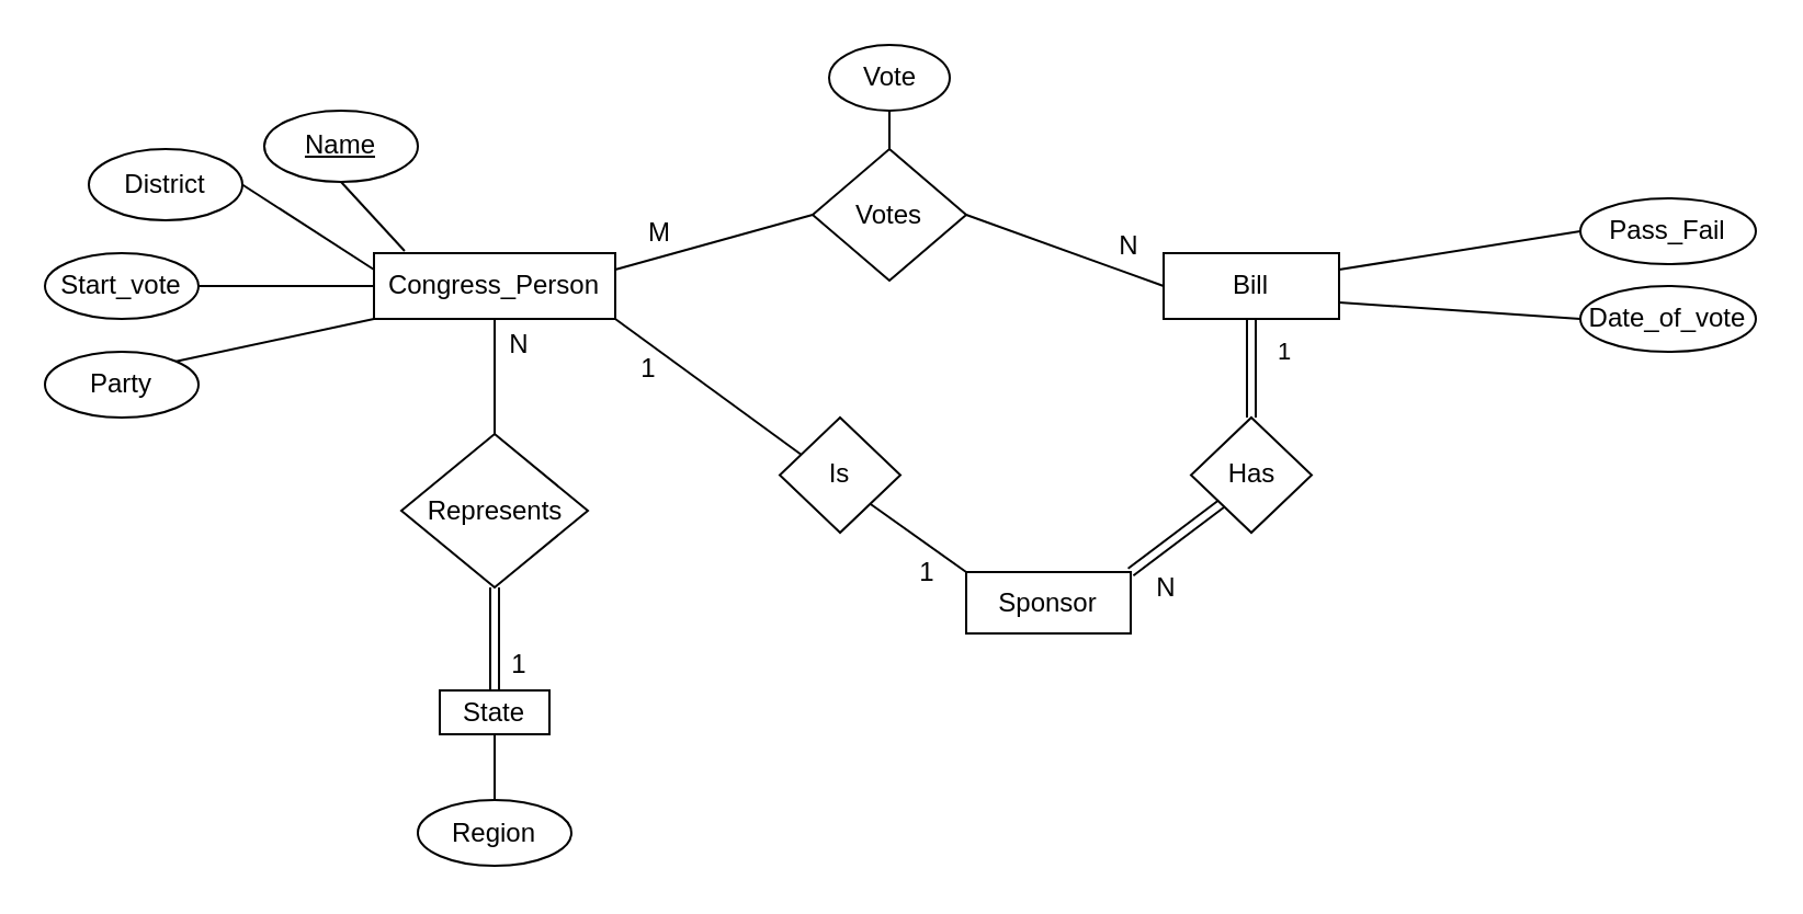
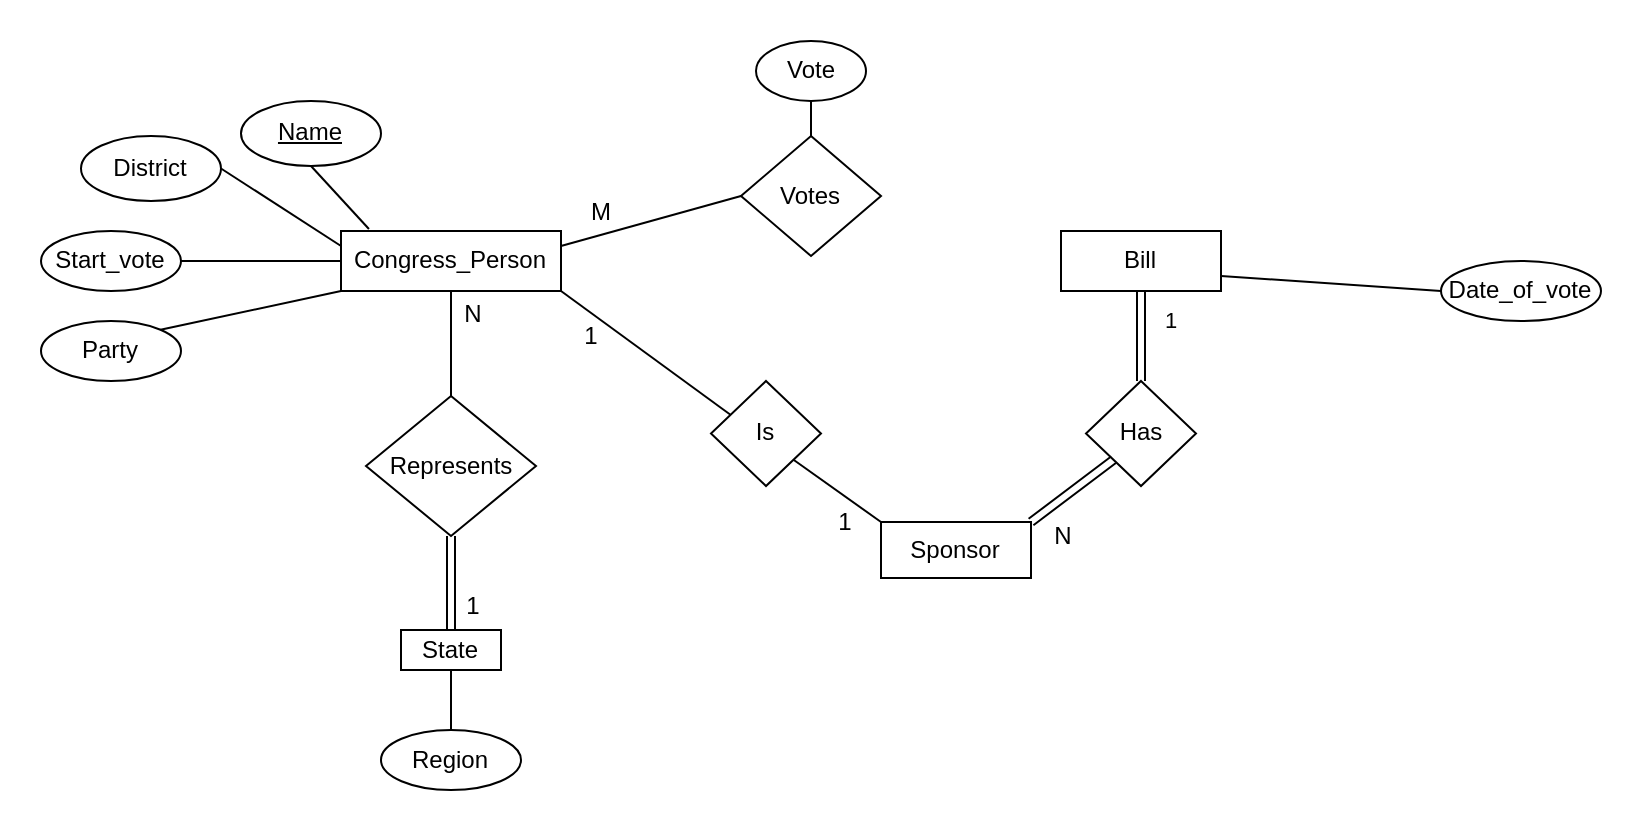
- <mxCell id="16" value="Pass_Fail" style="ellipse;whiteSpace=wrap;html=1;" vertex="1" parent="1"><mxGeometry x="720" y="90" width="80" height="30" as="geometry" /></mxCell>
- <mxCell id="23" value="" style="endArrow=none;html=1;entryX=0;entryY=0.5;entryDx=0;entryDy=0;exitX=1;exitY=0.5;exitDx=0;exitDy=0;" edge="1" parent="1" source="19" target="14"><mxGeometry width="50" height="50" relative="1" as="geometry"><mxPoint x="20" y="600" as="sourcePoint" /><mxPoint x="70" y="550" as="targetPoint" /></mxGeometry></mxCell>
- <mxCell id="24" value="N" style="text;html=1;align=center;verticalAlign=middle;resizable=0;points=[];labelBackgroundColor=#ffffff;" vertex="1" connectable="0" parent="23"><mxGeometry x="0.513" y="-3" relative="1" as="geometry"><mxPoint x="7" y="-13" as="offset" /></mxGeometry></mxCell>
- <mxCell id="18" value="" style="endArrow=none;html=1;entryX=1;entryY=0.25;entryDx=0;entryDy=0;exitX=0;exitY=0.5;exitDx=0;exitDy=0;" edge="1" parent="1" source="16" target="14"><mxGeometry width="50" height="50" relative="1" as="geometry"><mxPoint x="515" y="350" as="sourcePoint" /><mxPoint x="594" y="310" as="targetPoint" /></mxGeometry></mxCell>
